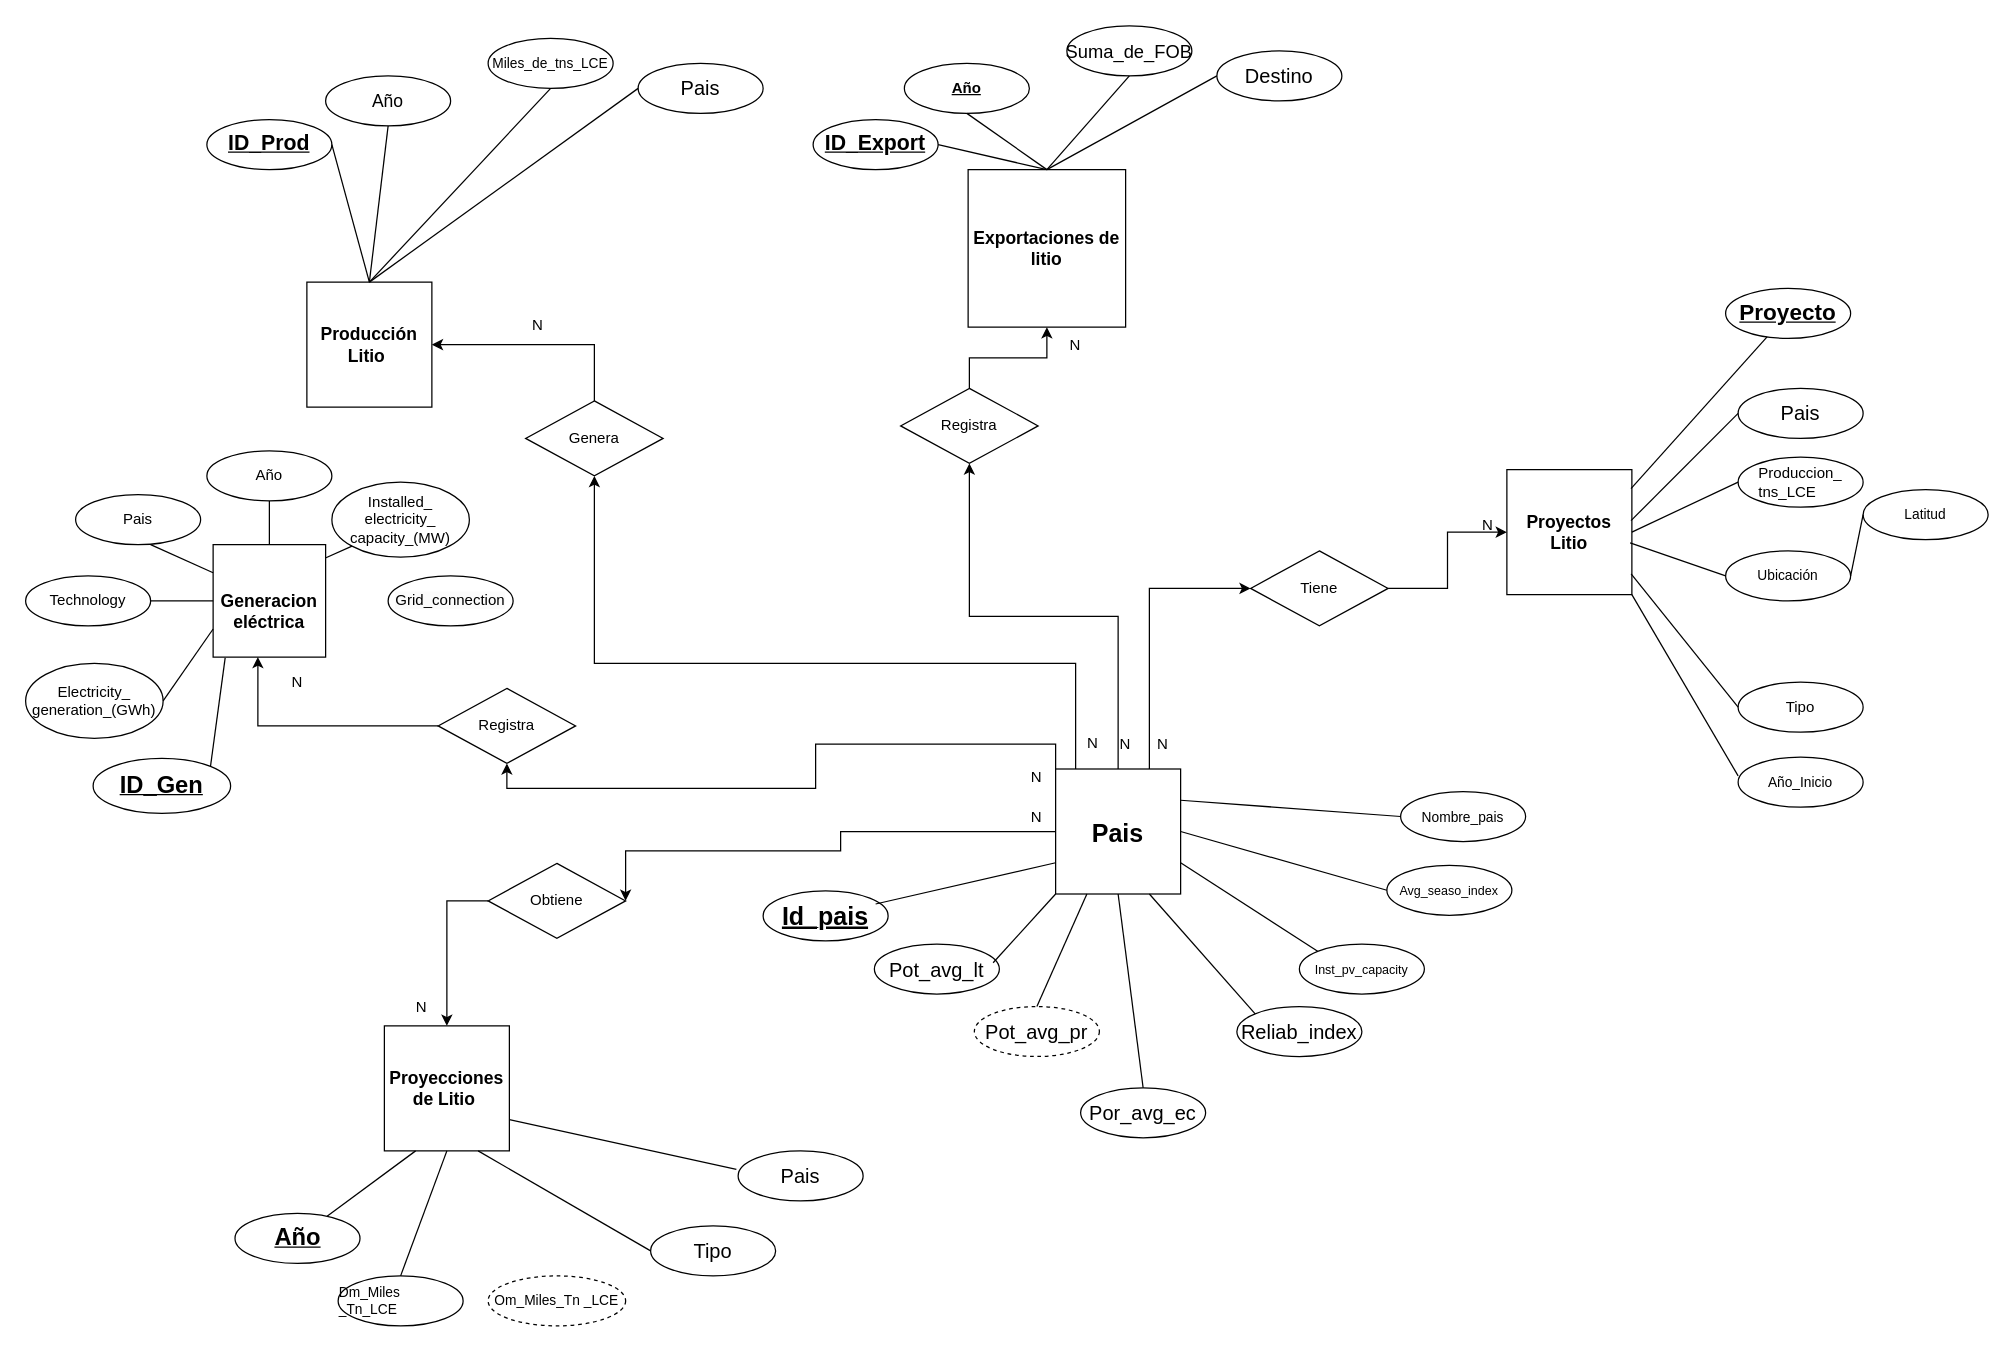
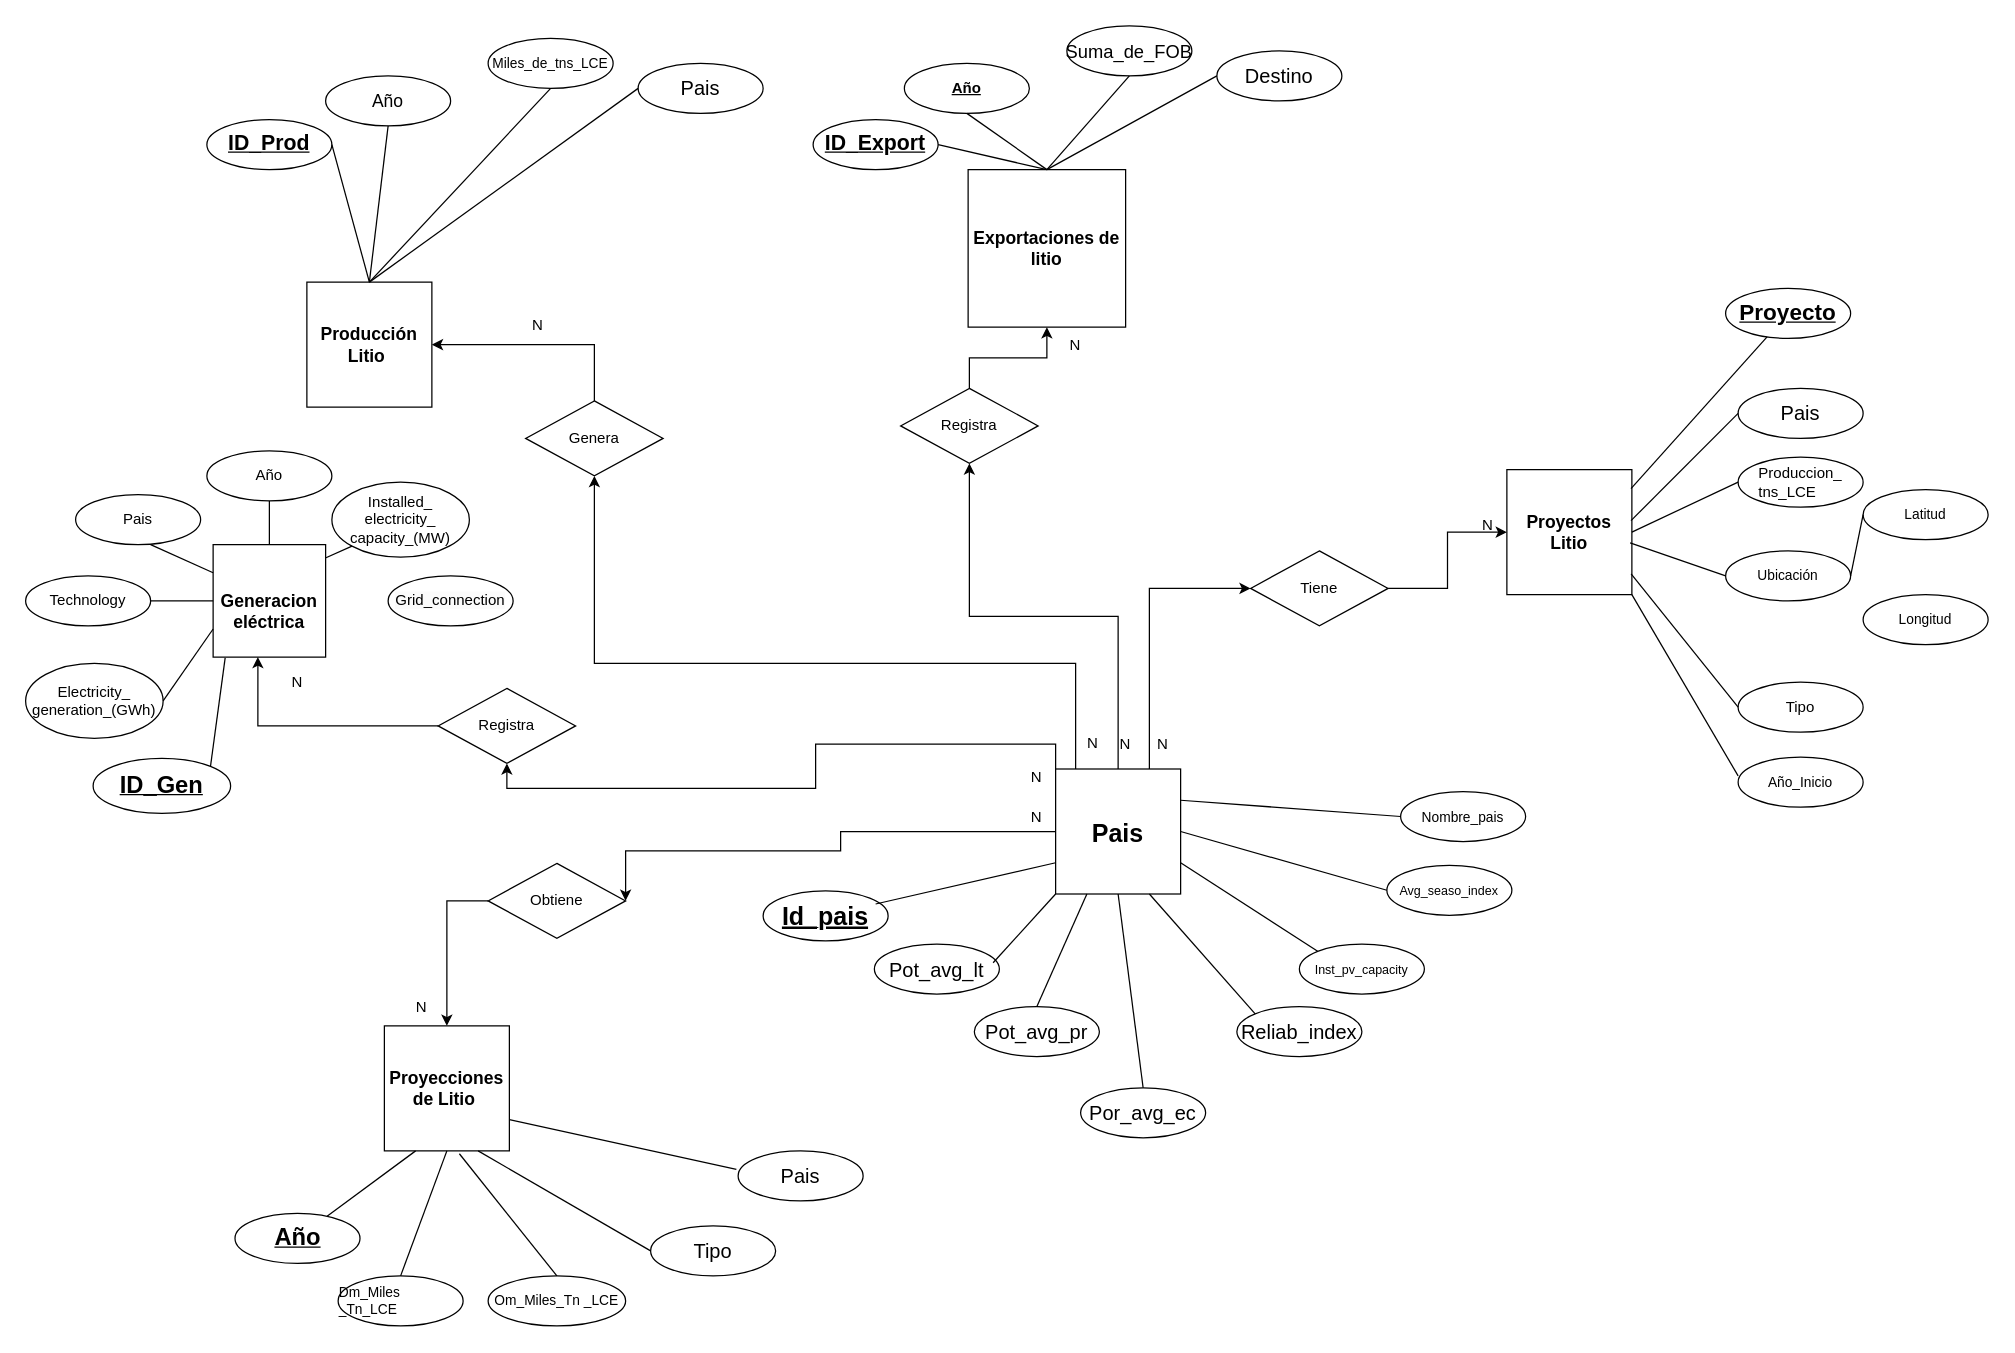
+ <mxCell id="65" value="&lt;div style=&quot;font-size: 11px; text-align: start;&quot; data-ccp-timestamp=&quot;1688165123405&quot;&gt;Longitud&lt;br style=&quot;font-size: 11px;&quot;&gt;&lt;/div&gt;" style="ellipse;whiteSpace=wrap;html=1;align=center;fontSize=11;" parent="1" vertex="1"><mxGeometry x="1490" y="475" width="100" height="40" as="geometry" /></mxCell>
- <mxCell id="75" value="&lt;div style=&quot;font-size: medium; text-align: start;&quot; data-ccp-timestamp=&quot;1688165123405&quot;&gt;Pot_avg_pr&lt;br&gt;&lt;/div&gt;" style="ellipse;whiteSpace=wrap;html=1;align=center;dashed=1;" parent="1" vertex="1"><mxGeometry x="779" y="804.5" width="100" height="40" as="geometry" /></mxCell>
+ <mxCell id="75" value="&lt;div style=&quot;font-size: medium; text-align: start;&quot; data-ccp-timestamp=&quot;1688165123405&quot;&gt;Pot_avg_pr&lt;br&gt;&lt;/div&gt;" style="ellipse;whiteSpace=wrap;html=1;align=center;" parent="1" vertex="1"><mxGeometry x="779" y="804.5" width="100" height="40" as="geometry" /></mxCell>
+ <mxCell id="100" value="" style="endArrow=none;html=1;rounded=0;entryX=0.5;entryY=0;entryDx=0;entryDy=0;exitX=0.6;exitY=1.023;exitDx=0;exitDy=0;exitPerimeter=0;" parent="1" source="44" target="99" edge="1"><mxGeometry width="50" height="50" relative="1" as="geometry"><mxPoint x="397" y="930" as="sourcePoint" /><mxPoint x="530" y="1010" as="targetPoint" /></mxGeometry></mxCell>
- <mxCell id="99" value="&lt;div style=&quot;font-size: 11px; text-align: start;&quot; data-ccp-timestamp=&quot;1688165123405&quot;&gt;Om_Miles_Tn _LCE&lt;br style=&quot;font-size: 11px;&quot;&gt;&lt;/div&gt;" style="ellipse;whiteSpace=wrap;html=1;align=center;fontSize=11;dashed=1;" parent="1" vertex="1"><mxGeometry x="390" y="1020" width="110" height="40" as="geometry" /></mxCell>
+ <mxCell id="99" value="&lt;div style=&quot;font-size: 11px; text-align: start;&quot; data-ccp-timestamp=&quot;1688165123405&quot;&gt;Om_Miles_Tn _LCE&lt;br style=&quot;font-size: 11px;&quot;&gt;&lt;/div&gt;" style="ellipse;whiteSpace=wrap;html=1;align=center;fontSize=11;" parent="1" vertex="1"><mxGeometry x="390" y="1020" width="110" height="40" as="geometry" /></mxCell>
